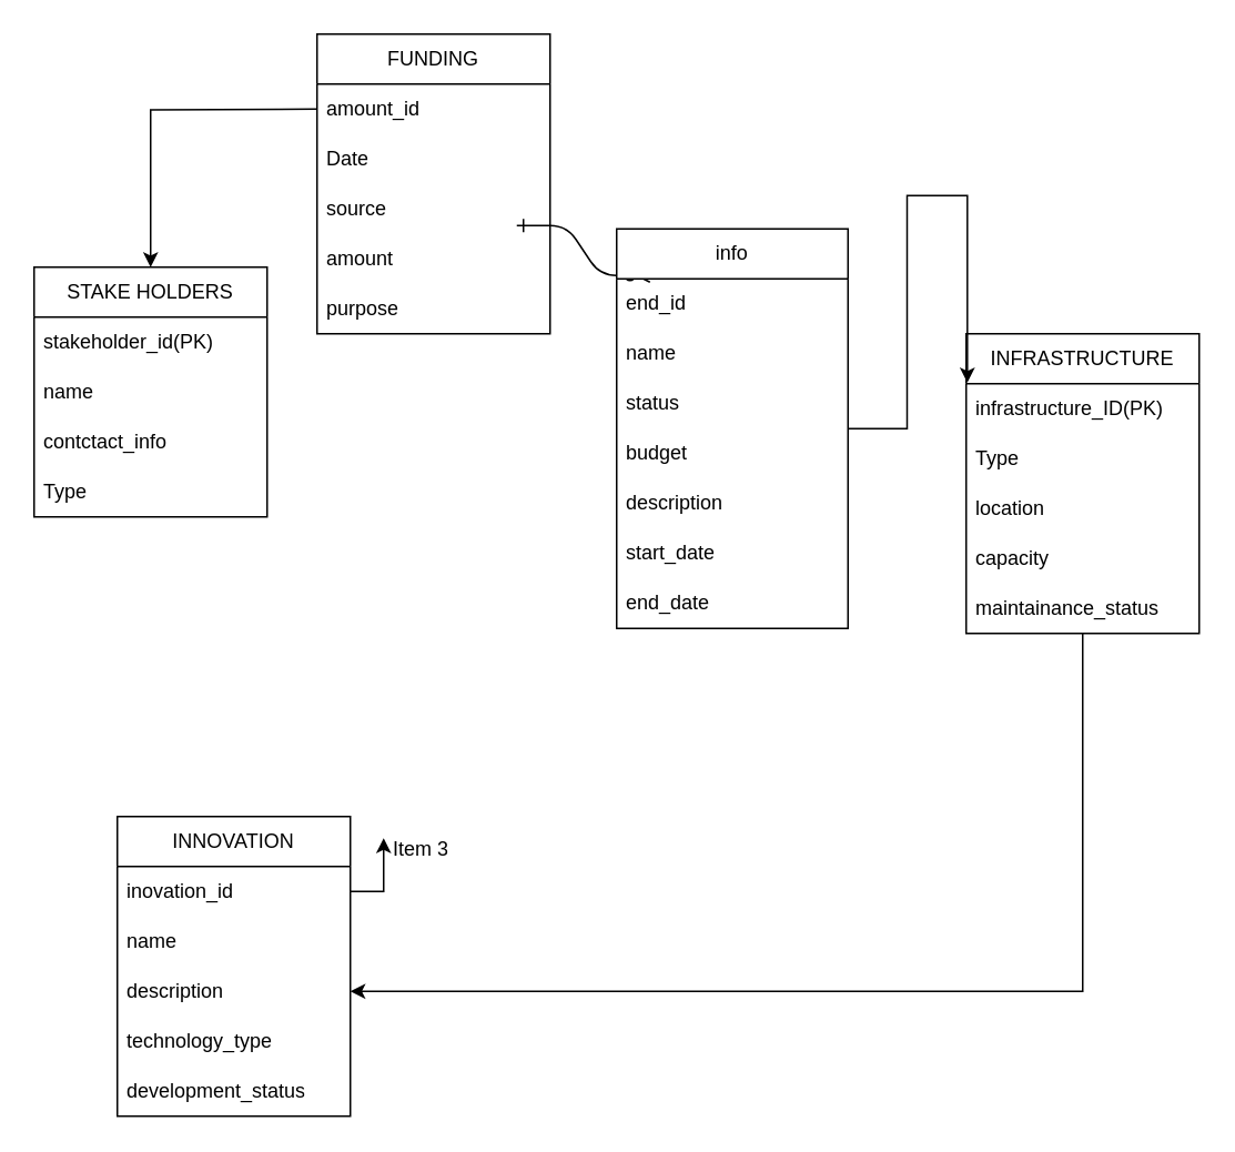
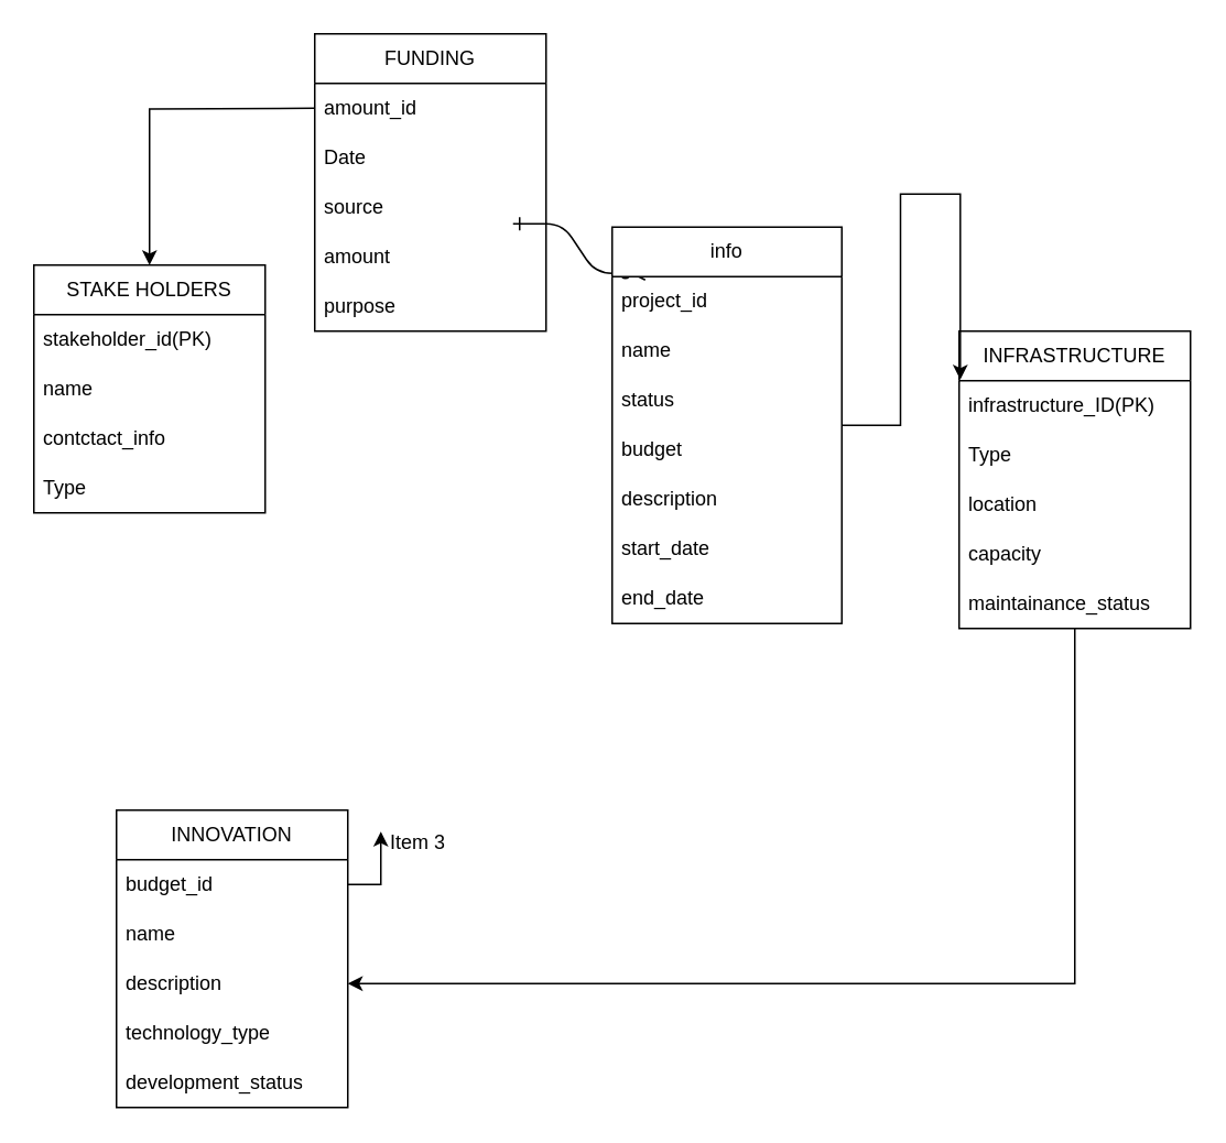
- <mxCell id="15" value="end_id" style="text;strokeColor=none;fillColor=none;align=left;verticalAlign=middle;spacingLeft=4;spacingRight=4;overflow=hidden;points=[[0,0.5],[1,0.5]];portConstraint=eastwest;rotatable=0;whiteSpace=wrap;html=1;" vertex="1" parent="14"><mxGeometry y="30" width="139" height="30" as="geometry" /></mxCell>
+ <mxCell id="15" value="project_id" style="text;strokeColor=none;fillColor=none;align=left;verticalAlign=middle;spacingLeft=4;spacingRight=4;overflow=hidden;points=[[0,0.5],[1,0.5]];portConstraint=eastwest;rotatable=0;whiteSpace=wrap;html=1;" vertex="1" parent="14"><mxGeometry y="30" width="139" height="30" as="geometry" /></mxCell>
- <mxCell id="4" value="inovation_id" style="text;strokeColor=none;fillColor=none;align=left;verticalAlign=middle;spacingLeft=4;spacingRight=4;overflow=hidden;points=[[0,0.5],[1,0.5]];portConstraint=eastwest;rotatable=0;whiteSpace=wrap;html=1;" vertex="1" parent="3"><mxGeometry y="30" width="140" height="30" as="geometry" /></mxCell>
+ <mxCell id="4" value="budget_id" style="text;strokeColor=none;fillColor=none;align=left;verticalAlign=middle;spacingLeft=4;spacingRight=4;overflow=hidden;points=[[0,0.5],[1,0.5]];portConstraint=eastwest;rotatable=0;whiteSpace=wrap;html=1;" vertex="1" parent="3"><mxGeometry y="30" width="140" height="30" as="geometry" /></mxCell>
